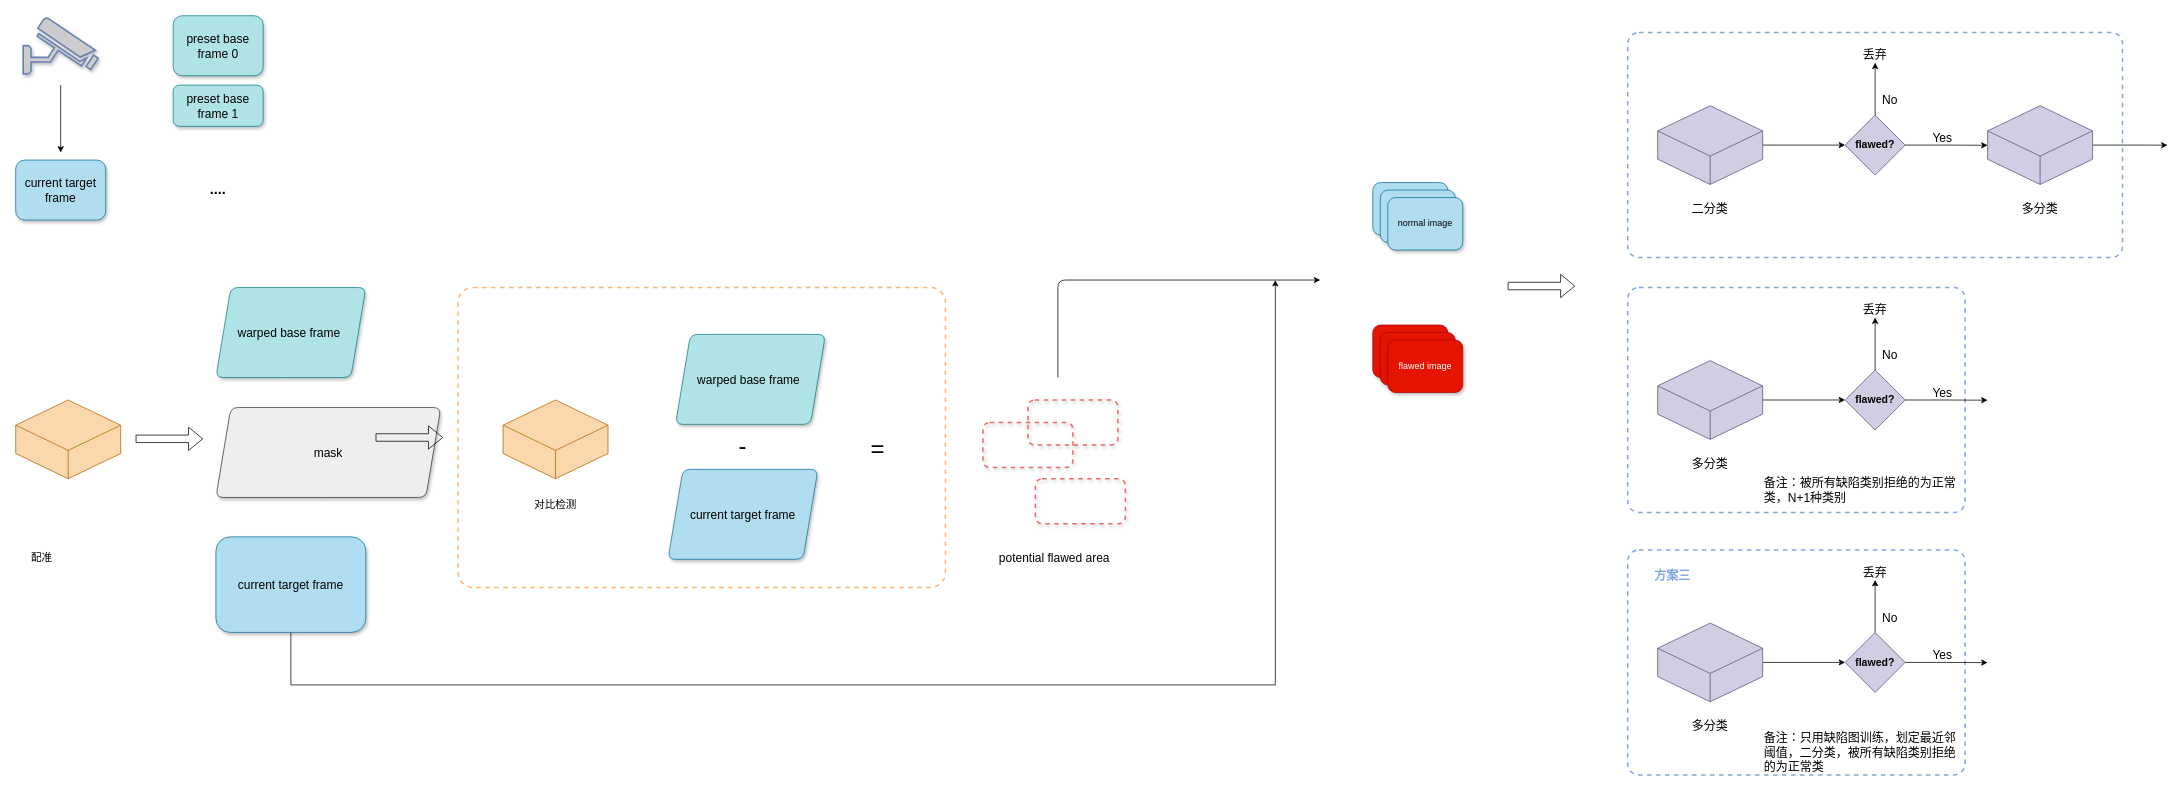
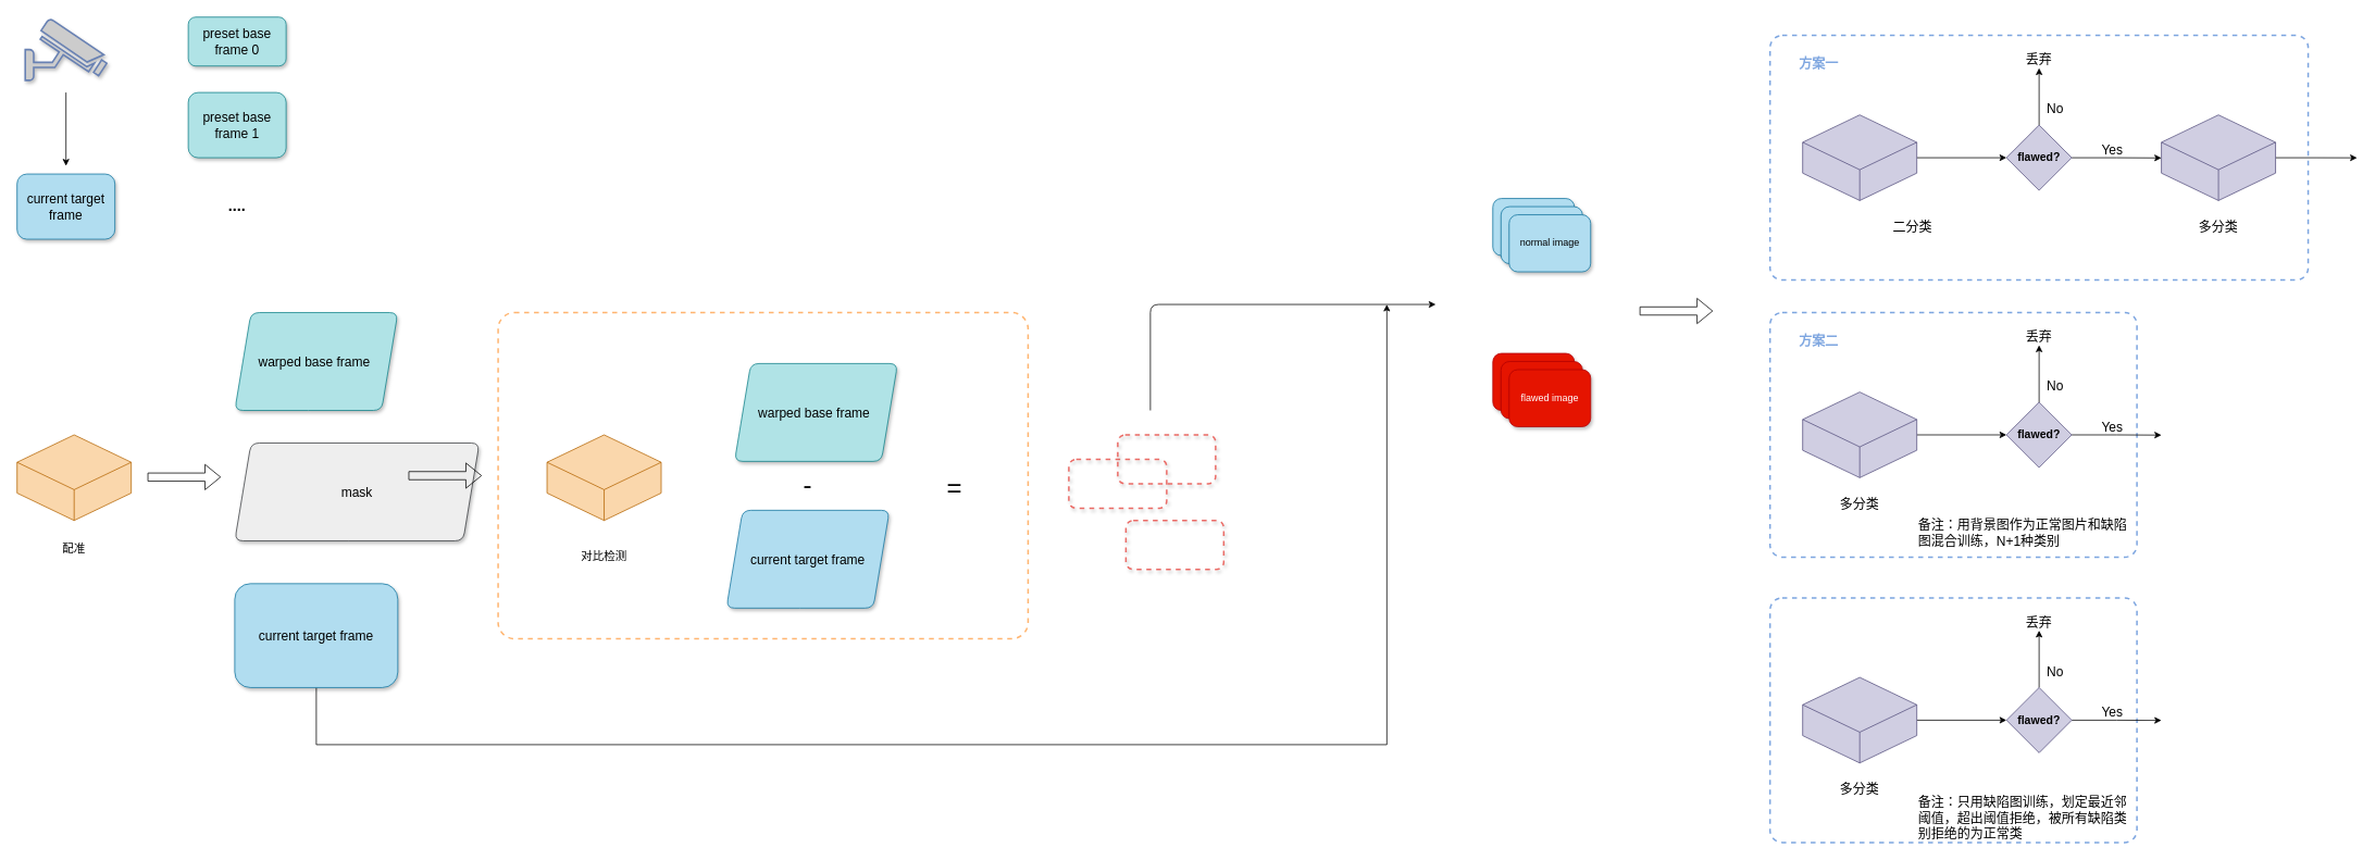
- <mxCell id="49" value="&lt;font style=&quot;font-size: 16px&quot;&gt;preset base frame 0&lt;/font&gt;" style="rounded=1;whiteSpace=wrap;html=1;strokeColor=#0e8088;fillColor=#b0e3e6;shadow=1;" vertex="1" parent="1"><mxGeometry x="230" y="20.5" width="120" height="80" as="geometry" /></mxCell>
+ <mxCell id="49" value="&lt;font style=&quot;font-size: 16px&quot;&gt;preset base frame 0&lt;/font&gt;" style="rounded=1;whiteSpace=wrap;html=1;strokeColor=#0e8088;fillColor=#b0e3e6;shadow=1;" vertex="1" parent="1"><mxGeometry x="230" y="20.5" width="120" height="60" as="geometry" /></mxCell>
+ <mxCell id="21" value="&lt;font style=&quot;font-size: 16px;&quot;&gt;方案一&lt;/font&gt;" style="text;html=1;fillColor=none;align=center;verticalAlign=middle;whiteSpace=wrap;rounded=0;shadow=1;glass=0;dashed=1;sketch=0;fontSize=16;fontStyle=1;fontColor=#7EA6E0;fontFamily=Helvetica;labelBackgroundColor=none;labelBorderColor=none;" vertex="1" parent="1"><mxGeometry x="2190" y="63" width="80" height="30" as="geometry" /></mxCell>
- <mxCell id="50" value="&lt;font style=&quot;font-size: 16px&quot;&gt;preset base frame 1&lt;/font&gt;" style="rounded=1;whiteSpace=wrap;html=1;strokeColor=#0e8088;fillColor=#b0e3e6;shadow=1;" vertex="1" parent="1"><mxGeometry x="230" y="113" width="120" height="55" as="geometry" /></mxCell>
+ <mxCell id="50" value="&lt;font style=&quot;font-size: 16px&quot;&gt;preset base frame 1&lt;/font&gt;" style="rounded=1;whiteSpace=wrap;html=1;strokeColor=#0e8088;fillColor=#b0e3e6;shadow=1;" vertex="1" parent="1"><mxGeometry x="230" y="113" width="120" height="80" as="geometry" /></mxCell>
- <mxCell id="7" value="二分类" style="text;html=1;align=center;verticalAlign=middle;whiteSpace=wrap;rounded=0;fontSize=16;" vertex="1" parent="1"><mxGeometry x="2225" y="263" width="110" height="30" as="geometry" /></mxCell>
+ <mxCell id="7" value="二分类" style="text;html=1;align=center;verticalAlign=middle;whiteSpace=wrap;rounded=0;fontSize=16;" vertex="1" parent="1"><mxGeometry x="2290" y="263" width="110" height="30" as="geometry" /></mxCell>
+ <mxCell id="32" value="&lt;font style=&quot;font-size: 16px&quot;&gt;方案二&lt;/font&gt;" style="text;html=1;fillColor=none;align=center;verticalAlign=middle;whiteSpace=wrap;rounded=0;shadow=1;glass=0;dashed=1;sketch=0;fontSize=16;fontStyle=1;fontColor=#7EA6E0;fontFamily=Helvetica;labelBackgroundColor=none;labelBorderColor=none;" vertex="1" parent="1"><mxGeometry x="2190" y="403" width="80" height="30" as="geometry" /></mxCell>
- <mxCell id="33" value="备注：被所有缺陷类别拒绝的为正常类，N+1种类别" style="text;html=1;strokeColor=none;fillColor=none;align=left;verticalAlign=middle;whiteSpace=wrap;rounded=0;shadow=1;glass=0;dashed=1;labelBackgroundColor=none;sketch=0;fontFamily=Helvetica;fontSize=16;" vertex="1" parent="1"><mxGeometry x="2350" y="633" width="260" height="40" as="geometry" /></mxCell>
+ <mxCell id="33" value="备注：用背景图作为正常图片和缺陷图混合训练，N+1种类别" style="text;html=1;strokeColor=none;fillColor=none;align=left;verticalAlign=middle;whiteSpace=wrap;rounded=0;shadow=1;glass=0;dashed=1;labelBackgroundColor=none;sketch=0;fontFamily=Helvetica;fontSize=16;" vertex="1" parent="1"><mxGeometry x="2350" y="633" width="260" height="40" as="geometry" /></mxCell>
- <mxCell id="60" value="对比检测" style="text;html=1;strokeColor=none;fillColor=none;align=center;verticalAlign=middle;whiteSpace=wrap;rounded=0;shadow=1;glass=0;labelBackgroundColor=none;sketch=0;fontFamily=Helvetica;fontSize=14;fontColor=#000000;" vertex="1" parent="1"><mxGeometry x="705" y="650.5" width="70" height="42.5" as="geometry" /></mxCell>
+ <mxCell id="60" value="对比检测" style="text;html=1;strokeColor=none;fillColor=none;align=center;verticalAlign=middle;whiteSpace=wrap;rounded=0;shadow=1;glass=0;labelBackgroundColor=none;sketch=0;fontFamily=Helvetica;fontSize=14;fontColor=#000000;" vertex="1" parent="1"><mxGeometry x="705" y="660.5" width="70" height="42.5" as="geometry" /></mxCell>
- <mxCell id="53" value="配准" style="text;html=1;strokeColor=none;fillColor=none;align=center;verticalAlign=middle;whiteSpace=wrap;rounded=0;shadow=1;glass=0;labelBackgroundColor=none;sketch=0;fontFamily=Helvetica;fontSize=14;fontColor=#000000;" vertex="1" parent="1"><mxGeometry x="35" y="733" width="40" height="20" as="geometry" /></mxCell>
+ <mxCell id="53" value="配准" style="text;html=1;strokeColor=none;fillColor=none;align=center;verticalAlign=middle;whiteSpace=wrap;rounded=0;shadow=1;glass=0;labelBackgroundColor=none;sketch=0;fontFamily=Helvetica;fontSize=14;fontColor=#000000;" vertex="1" parent="1"><mxGeometry x="70" y="663" width="40" height="20" as="geometry" /></mxCell>
- <mxCell id="70" value="&lt;font style=&quot;font-size: 16px&quot;&gt;potential flawed area&lt;/font&gt;" style="text;html=1;strokeColor=none;fillColor=none;align=center;verticalAlign=middle;whiteSpace=wrap;rounded=0;shadow=1;glass=0;dashed=1;labelBackgroundColor=none;sketch=0;fontFamily=Helvetica;fontSize=14;fontColor=#000000;" vertex="1" parent="1"><mxGeometry x="1321" y="733" width="169" height="20" as="geometry" /></mxCell>
- <mxCell id="44" value="&lt;font style=&quot;font-size: 16px&quot;&gt;方案三&lt;/font&gt;" style="text;html=1;fillColor=none;align=center;verticalAlign=middle;whiteSpace=wrap;rounded=0;shadow=1;glass=0;dashed=1;sketch=0;fontSize=16;fontStyle=1;fontColor=#7EA6E0;fontFamily=Helvetica;labelBackgroundColor=none;labelBorderColor=none;" vertex="1" parent="1"><mxGeometry x="2190" y="753" width="80" height="30" as="geometry" /></mxCell>
- <mxCell id="45" value="备注：只用缺陷图训练，划定最近邻阈值，二分类，被所有缺陷类别拒绝的为正常类" style="text;html=1;strokeColor=none;fillColor=none;align=left;verticalAlign=middle;whiteSpace=wrap;rounded=0;shadow=1;glass=0;dashed=1;labelBackgroundColor=none;sketch=0;fontFamily=Helvetica;fontSize=16;" vertex="1" parent="1"><mxGeometry x="2350" y="983" width="260" height="40" as="geometry" /></mxCell>
+ <mxCell id="45" value="备注：只用缺陷图训练，划定最近邻阈值，超出阈值拒绝，被所有缺陷类别拒绝的为正常类" style="text;html=1;strokeColor=none;fillColor=none;align=left;verticalAlign=middle;whiteSpace=wrap;rounded=0;shadow=1;glass=0;dashed=1;labelBackgroundColor=none;sketch=0;fontFamily=Helvetica;fontSize=16;" vertex="1" parent="1"><mxGeometry x="2350" y="983" width="260" height="40" as="geometry" /></mxCell>
